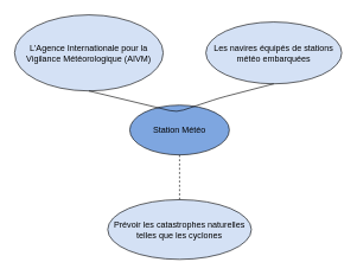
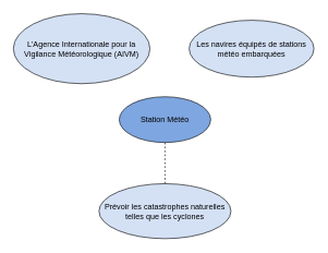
- <mxCell id="7" value="" style="endArrow=none;html=1;rounded=1;exitX=0.5;exitY=1;exitDx=0;exitDy=0;entryX=0.5;entryY=1;entryDx=0;entryDy=0;" parent="1" source="3" target="4" edge="1"><mxGeometry width="50" height="50" relative="1" as="geometry"><mxPoint x="198" y="157" as="sourcePoint" /><mxPoint x="248" y="107" as="targetPoint" /><Array as="points"><mxPoint x="248" y="157" /><mxPoint x="308" y="137" /></Array></mxGeometry></mxCell>
